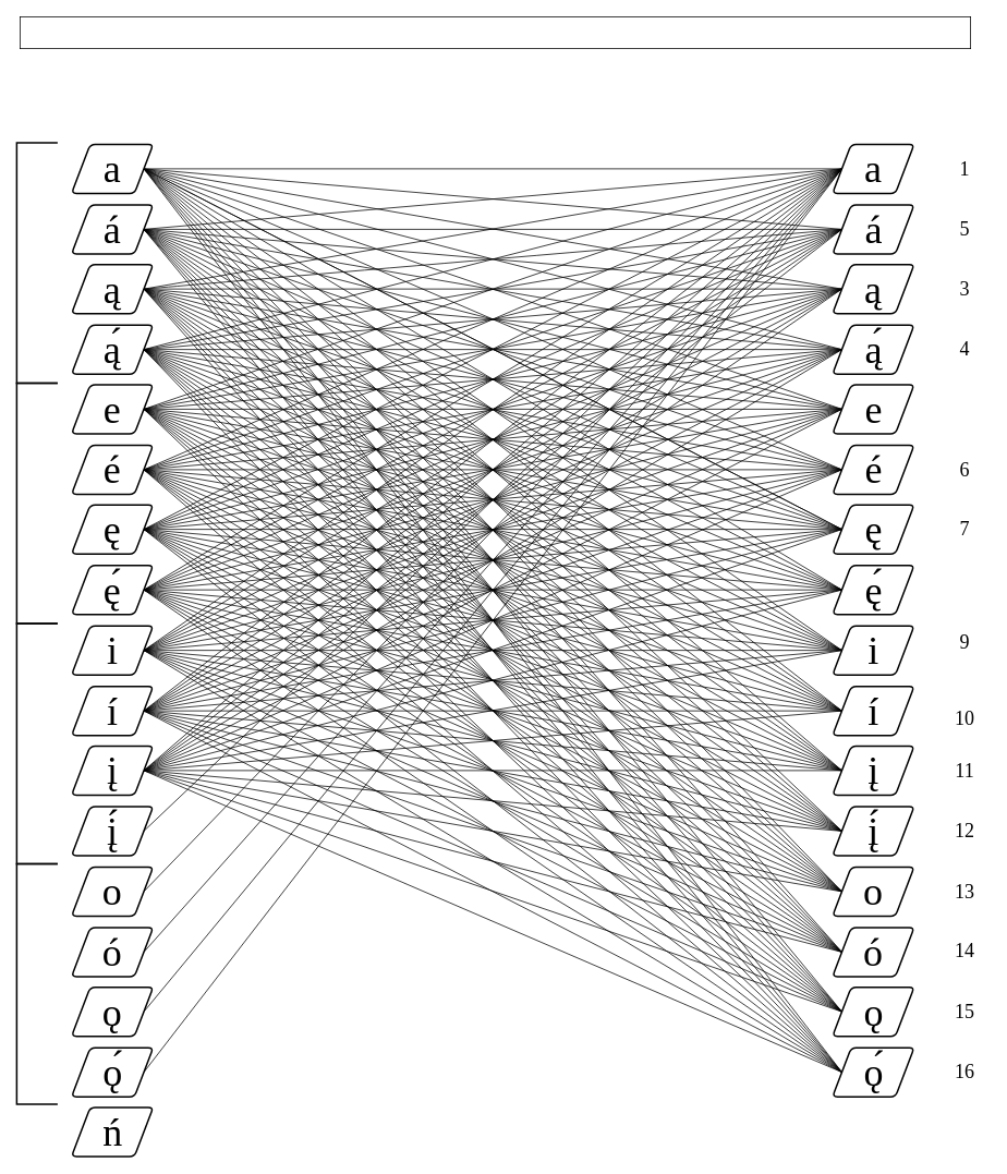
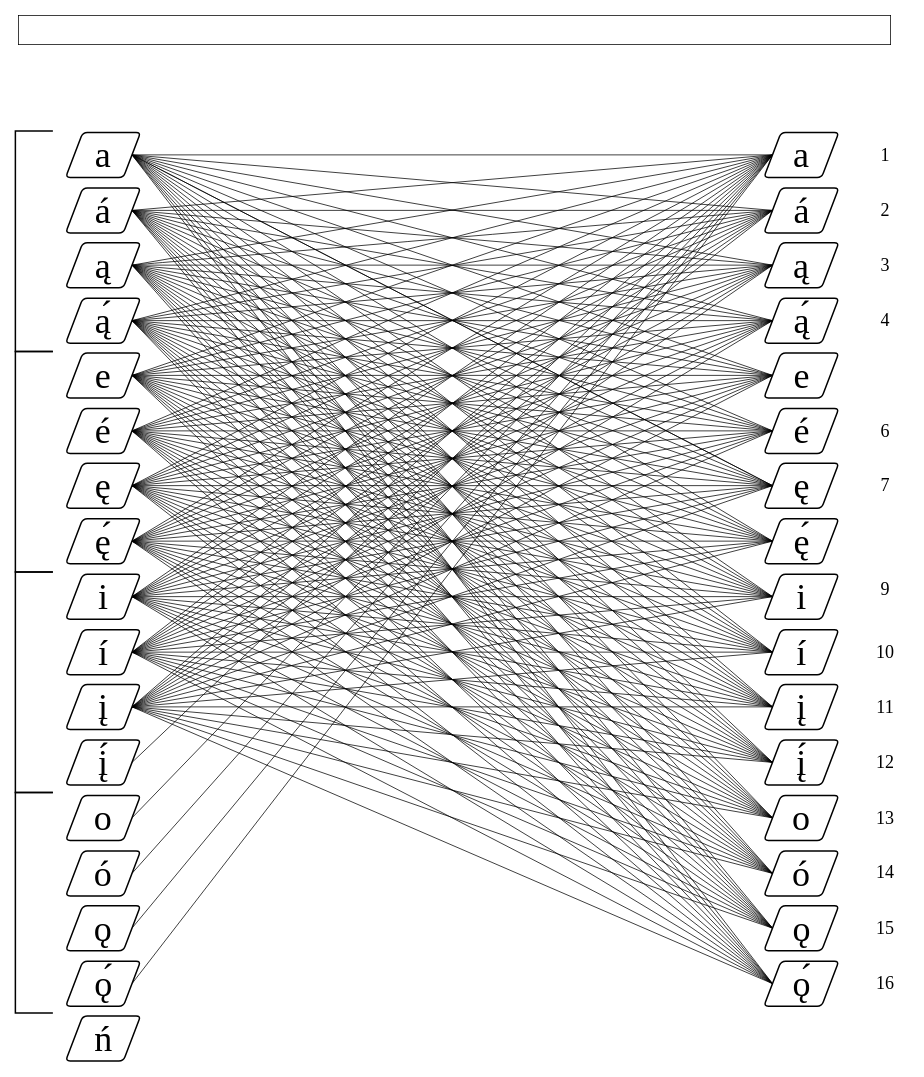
- <mxCell id="172" value="&lt;font face=&quot;Tahoma&quot; style=&quot;font-size: 24px;&quot;&gt;5&lt;/font&gt;" style="text;html=1;strokeColor=none;fillColor=none;align=center;verticalAlign=middle;whiteSpace=wrap;rounded=0;" vertex="1" parent="1"><mxGeometry x="1150" y="265" width="60" height="30" as="geometry" /></mxCell>
+ <mxCell id="172" value="&lt;font face=&quot;Tahoma&quot; style=&quot;font-size: 24px;&quot;&gt;2&lt;/font&gt;" style="text;html=1;strokeColor=none;fillColor=none;align=center;verticalAlign=middle;whiteSpace=wrap;rounded=0;" vertex="1" parent="1"><mxGeometry x="1150" y="265" width="60" height="30" as="geometry" /></mxCell>
- <mxCell id="178" value="&lt;font face=&quot;Tahoma&quot; style=&quot;font-size: 24px;&quot;&gt;10&lt;/font&gt;" style="text;html=1;strokeColor=none;fillColor=none;align=center;verticalAlign=middle;whiteSpace=wrap;rounded=0;" vertex="1" parent="1"><mxGeometry x="1150" y="864" width="60" height="30" as="geometry" /></mxCell>
+ <mxCell id="178" value="&lt;font face=&quot;Tahoma&quot; style=&quot;font-size: 24px;&quot;&gt;10&lt;/font&gt;" style="text;html=1;strokeColor=none;fillColor=none;align=center;verticalAlign=middle;whiteSpace=wrap;rounded=0;" vertex="1" parent="1"><mxGeometry x="1150" y="854" width="60" height="30" as="geometry" /></mxCell>
